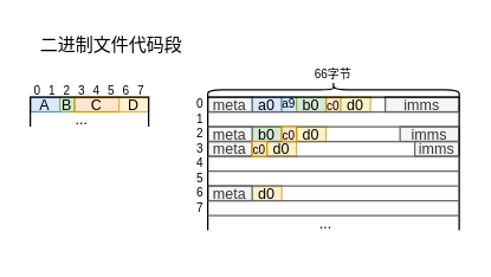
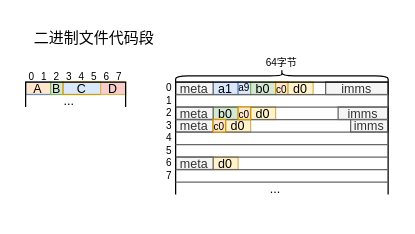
- <mxCell id="56" value="66字节" style="text;html=1;strokeColor=none;fillColor=none;align=center;verticalAlign=middle;whiteSpace=wrap;rounded=0;fontSize=8;" vertex="1" parent="1"><mxGeometry x="210" y="45" width="30" height="10" as="geometry" /></mxCell>
+ <mxCell id="56" value="64字节" style="text;html=1;strokeColor=none;fillColor=none;align=center;verticalAlign=middle;whiteSpace=wrap;rounded=0;fontSize=8;" vertex="1" parent="1"><mxGeometry x="210" y="45" width="30" height="10" as="geometry" /></mxCell>
- <mxCell id="2" value="A" style="rounded=0;whiteSpace=wrap;html=1;fontSize=10;fillColor=#dae8fc;strokeColor=#6c8ebf;" parent="1" vertex="1"><mxGeometry x="20" y="65" width="20" height="10" as="geometry" /></mxCell>
+ <mxCell id="2" value="A" style="rounded=0;whiteSpace=wrap;html=1;fontSize=10;fillColor=#ffe6cc;strokeColor=#6c8ebf;" parent="1" vertex="1"><mxGeometry x="20" y="65" width="20" height="10" as="geometry" /></mxCell>
- <mxCell id="4" value="C" style="rounded=0;whiteSpace=wrap;html=1;fontSize=10;fillColor=#ffe6cc;strokeColor=#d79b00;" parent="1" vertex="1"><mxGeometry x="50" y="65" width="30" height="10" as="geometry" /></mxCell>
+ <mxCell id="4" value="C" style="rounded=0;whiteSpace=wrap;html=1;fontSize=10;fillColor=#dae8fc;strokeColor=#d79b00;" parent="1" vertex="1"><mxGeometry x="50" y="65" width="30" height="10" as="geometry" /></mxCell>
- <mxCell id="5" value="D" style="rounded=0;whiteSpace=wrap;html=1;fontSize=10;fillColor=#fff2cc;strokeColor=#d6b656;" parent="1" vertex="1"><mxGeometry x="80" y="65" width="20" height="10" as="geometry" /></mxCell>
+ <mxCell id="5" value="D" style="rounded=0;whiteSpace=wrap;html=1;fontSize=10;fillColor=#f8cecc;strokeColor=#d6b656;" parent="1" vertex="1"><mxGeometry x="80" y="65" width="20" height="10" as="geometry" /></mxCell>
- <mxCell id="6" value="&lt;font style=&quot;font-size: 10px;&quot;&gt;a0&lt;/font&gt;" style="rounded=0;whiteSpace=wrap;html=1;fontSize=8;fillColor=#dae8fc;strokeColor=#6c8ebf;" parent="1" vertex="1"><mxGeometry x="170" y="65" width="20" height="10" as="geometry" /></mxCell>
+ <mxCell id="6" value="&lt;font style=&quot;font-size: 10px;&quot;&gt;a1&lt;/font&gt;" style="rounded=0;whiteSpace=wrap;html=1;fontSize=8;fillColor=#dae8fc;strokeColor=#6c8ebf;" parent="1" vertex="1"><mxGeometry x="170" y="65" width="20" height="10" as="geometry" /></mxCell>
